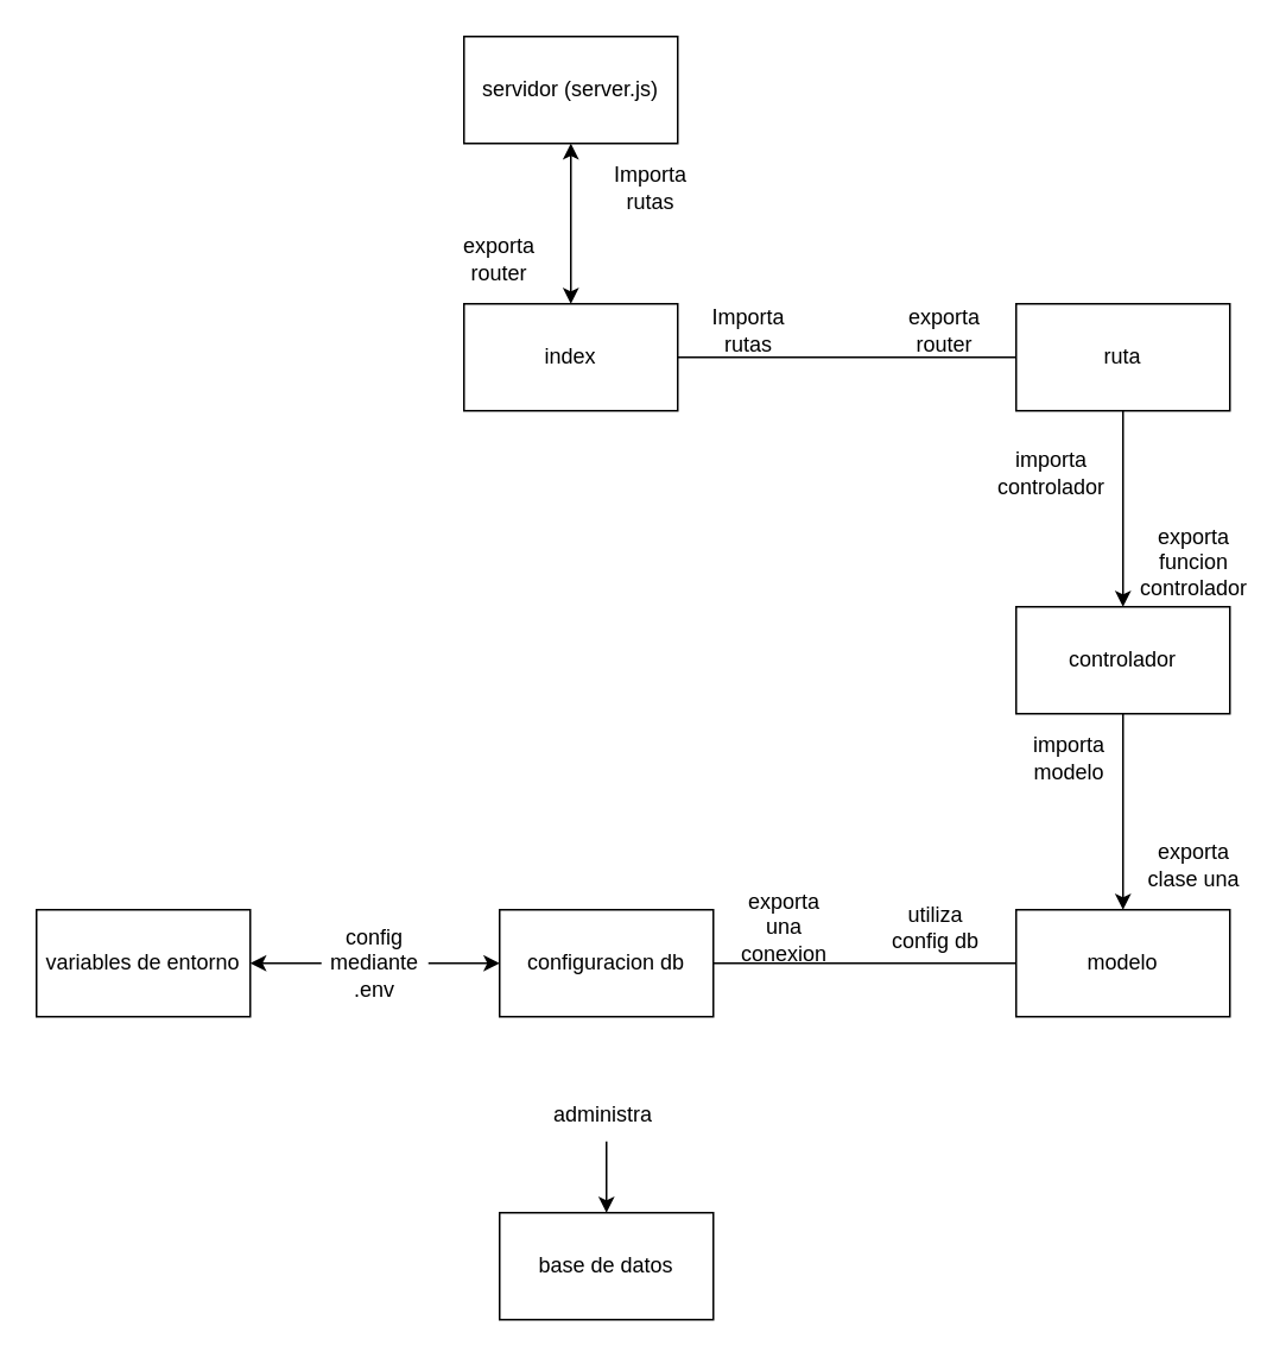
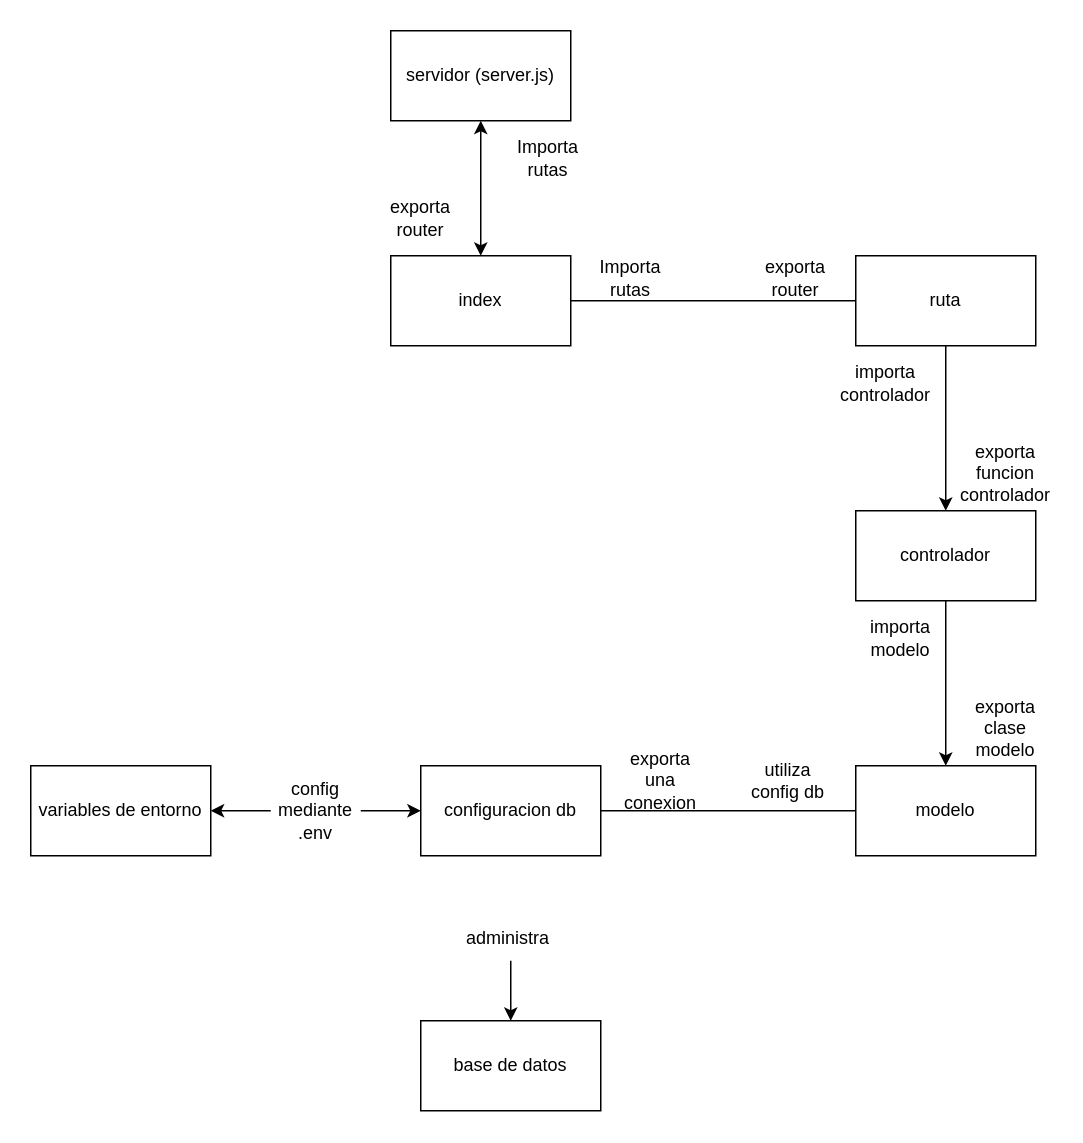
- <mxCell id="20" value="importa controlador" style="text;html=1;strokeColor=none;fillColor=none;align=center;verticalAlign=middle;whiteSpace=wrap;rounded=0;" vertex="1" parent="1"><mxGeometry x="560" y="250" width="60" height="30" as="geometry" /></mxCell>
+ <mxCell id="20" value="importa controlador" style="text;html=1;strokeColor=none;fillColor=none;align=center;verticalAlign=middle;whiteSpace=wrap;rounded=0;" vertex="1" parent="1"><mxGeometry x="560" y="240" width="60" height="30" as="geometry" /></mxCell>
- <mxCell id="23" value="exporta clase una" style="text;html=1;strokeColor=none;fillColor=none;align=center;verticalAlign=middle;whiteSpace=wrap;rounded=0;" vertex="1" parent="1"><mxGeometry x="640" y="470" width="60" height="30" as="geometry" /></mxCell>
+ <mxCell id="23" value="exporta clase modelo" style="text;html=1;strokeColor=none;fillColor=none;align=center;verticalAlign=middle;whiteSpace=wrap;rounded=0;" vertex="1" parent="1"><mxGeometry x="640" y="470" width="60" height="30" as="geometry" /></mxCell>
